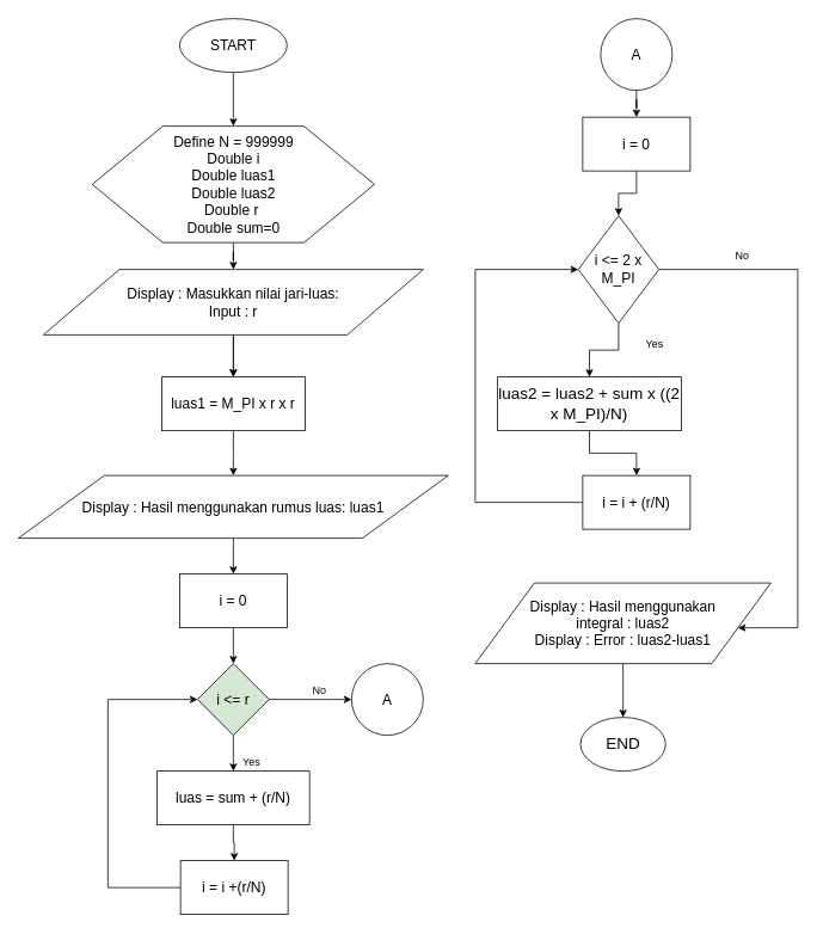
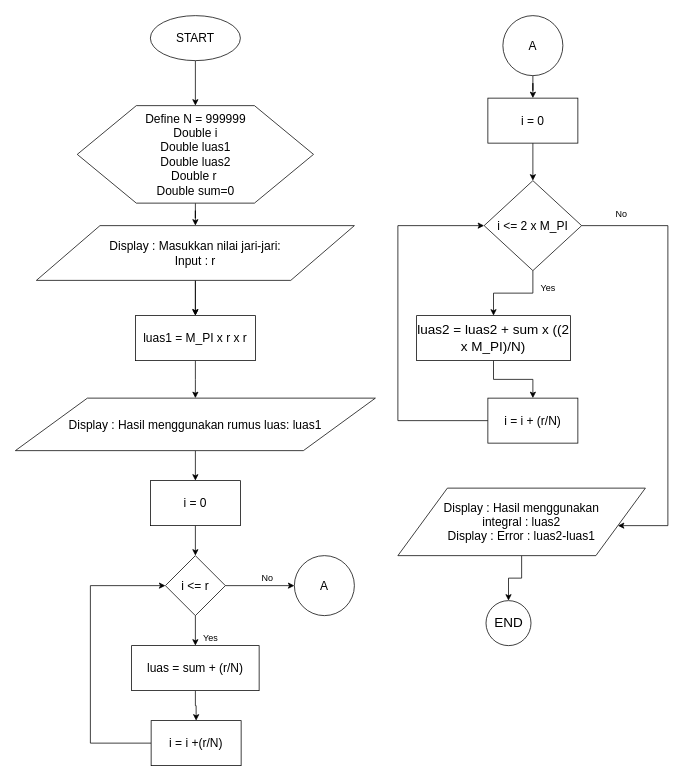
- <mxCell id="31" value="&lt;font size=&quot;3&quot;&gt;i &amp;lt;= 2 x M_PI&lt;/font&gt;" style="rhombus;whiteSpace=wrap;html=1;" vertex="1" parent="1"><mxGeometry x="645" y="240" width="90" height="120" as="geometry" /></mxCell>
+ <mxCell id="31" value="&lt;font size=&quot;3&quot;&gt;i &amp;lt;= 2 x M_PI&lt;/font&gt;" style="rhombus;whiteSpace=wrap;html=1;" vertex="1" parent="1"><mxGeometry x="645" y="240" width="130" height="120" as="geometry" /></mxCell>
- <mxCell id="8" value="&lt;font size=&quot;3&quot;&gt;Display : Masukkan nilai jari-luas:&lt;br&gt;Input : r&lt;br&gt;&lt;/font&gt;" style="shape=parallelogram;perimeter=parallelogramPerimeter;whiteSpace=wrap;html=1;" vertex="1" parent="1"><mxGeometry x="48" y="300" width="424" height="73" as="geometry" /></mxCell>
+ <mxCell id="8" value="&lt;font size=&quot;3&quot;&gt;Display : Masukkan nilai jari-jari:&lt;br&gt;Input : r&lt;br&gt;&lt;/font&gt;" style="shape=parallelogram;perimeter=parallelogramPerimeter;whiteSpace=wrap;html=1;" vertex="1" parent="1"><mxGeometry x="48" y="300" width="424" height="73" as="geometry" /></mxCell>
- <mxCell id="17" value="&lt;font size=&quot;3&quot;&gt;i &amp;lt;= r&lt;/font&gt;" style="rhombus;whiteSpace=wrap;html=1;fillColor=#d5e8d4;" vertex="1" parent="1"><mxGeometry x="220" y="740" width="80" height="80" as="geometry" /></mxCell>
+ <mxCell id="17" value="&lt;font size=&quot;3&quot;&gt;i &amp;lt;= r&lt;/font&gt;" style="rhombus;whiteSpace=wrap;html=1;" vertex="1" parent="1"><mxGeometry x="220" y="740" width="80" height="80" as="geometry" /></mxCell>
- <mxCell id="40" value="&lt;font style=&quot;font-size: 18px&quot;&gt;END&lt;/font&gt;" style="ellipse;whiteSpace=wrap;html=1;" vertex="1" parent="1"><mxGeometry x="647.5" y="800" width="95" height="60" as="geometry" /></mxCell>
+ <mxCell id="40" value="&lt;font style=&quot;font-size: 18px&quot;&gt;END&lt;/font&gt;" style="ellipse;whiteSpace=wrap;html=1;" vertex="1" parent="1"><mxGeometry x="647.5" y="800" width="60" height="60" as="geometry" /></mxCell>
